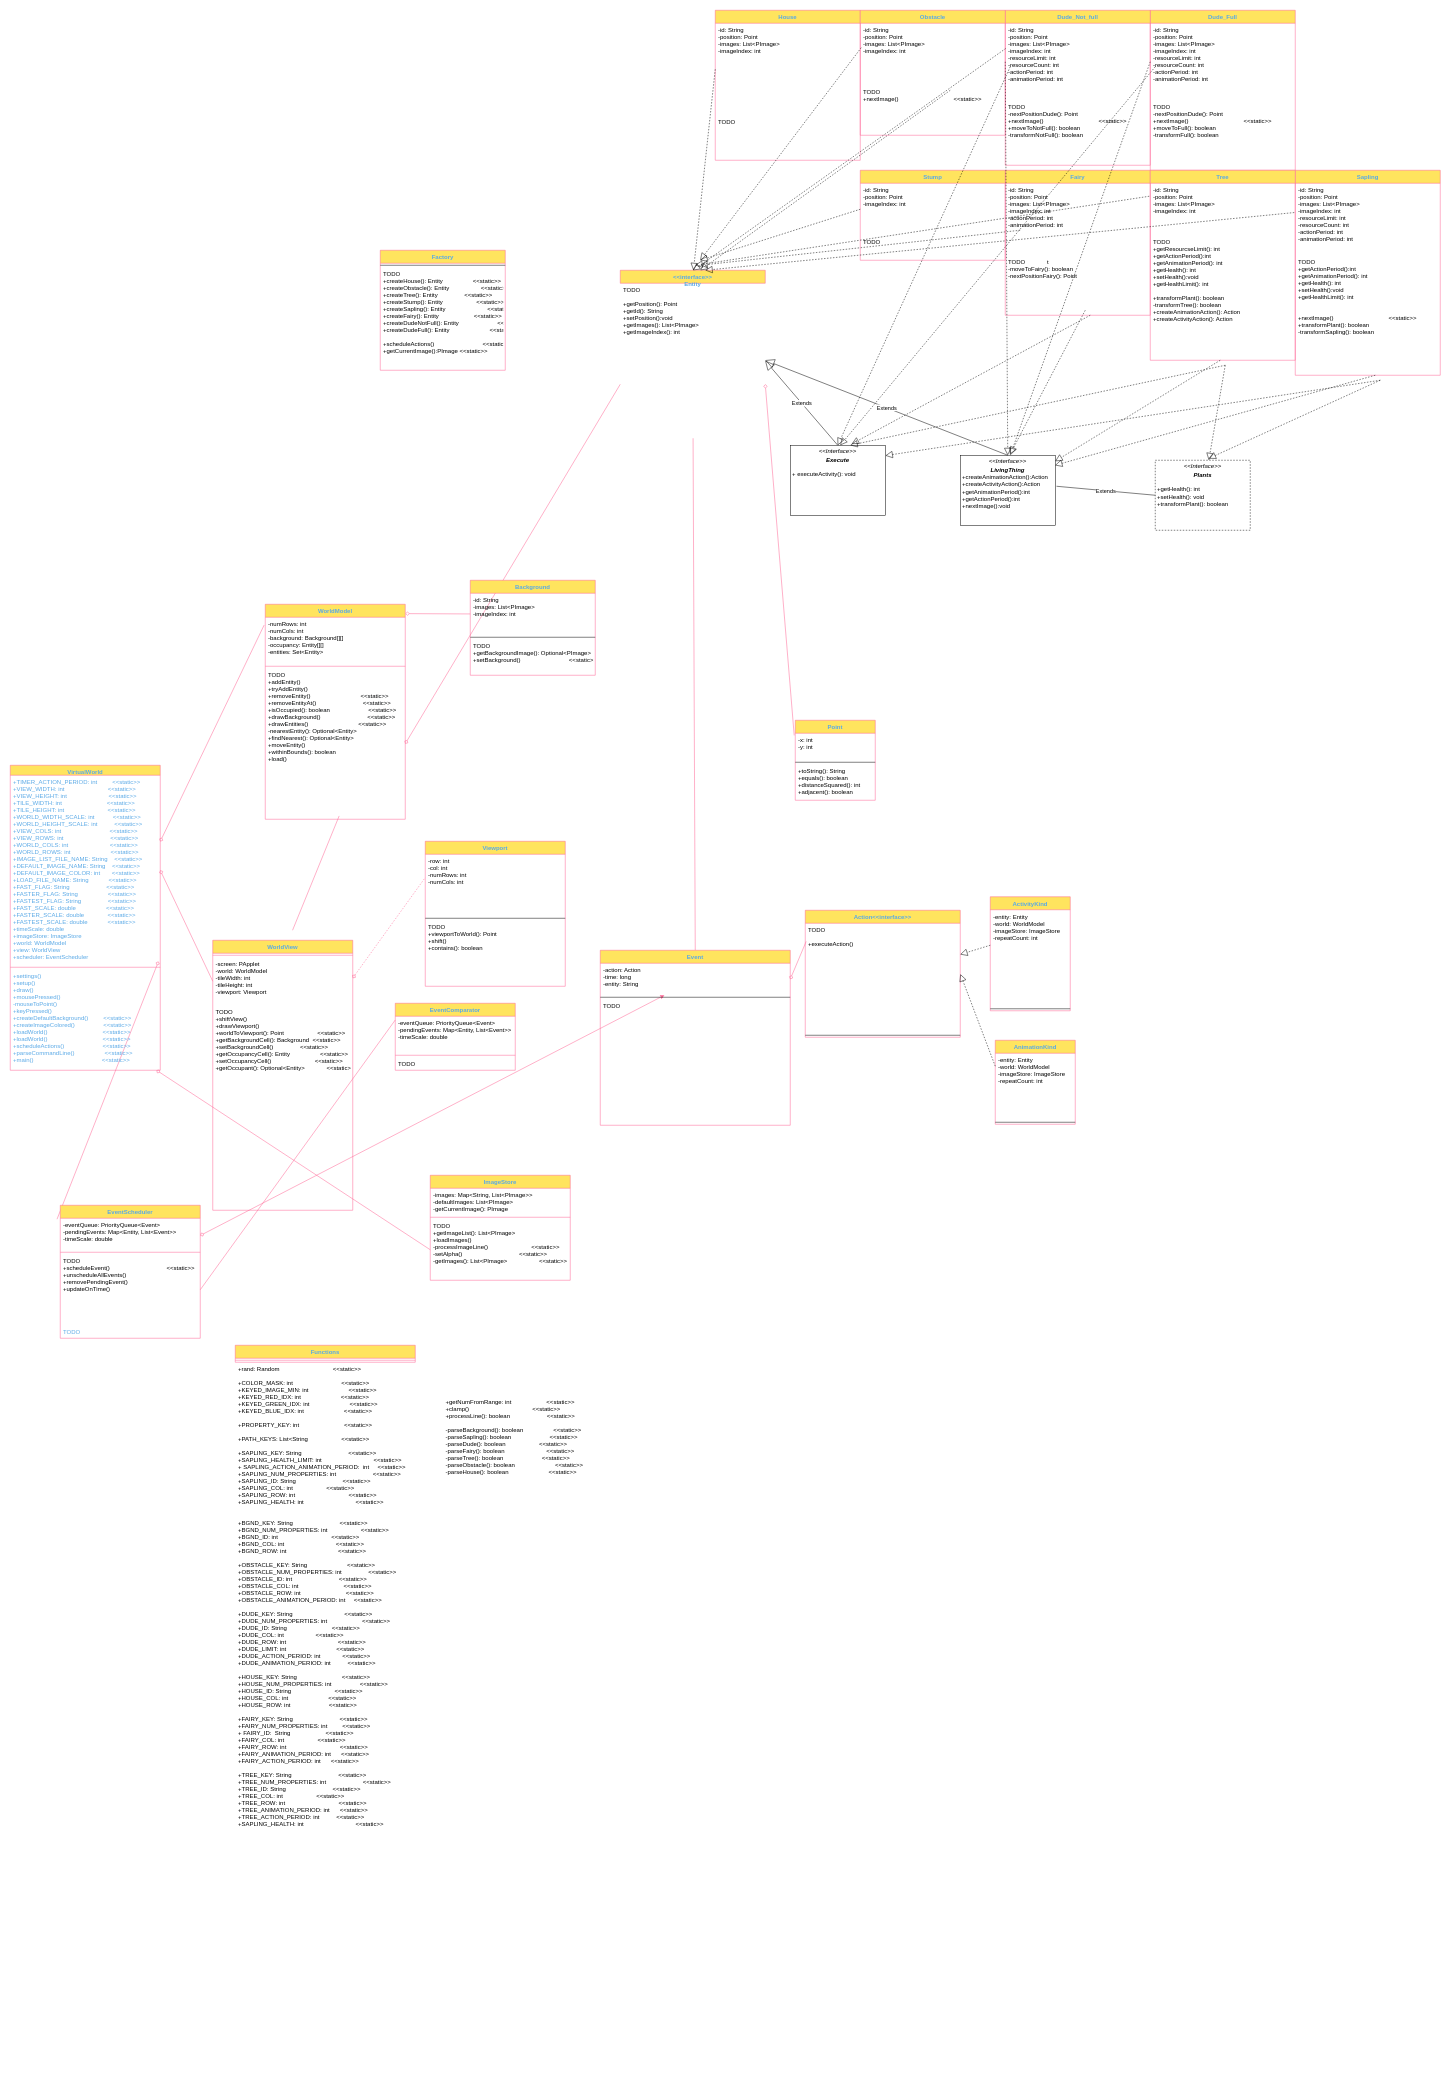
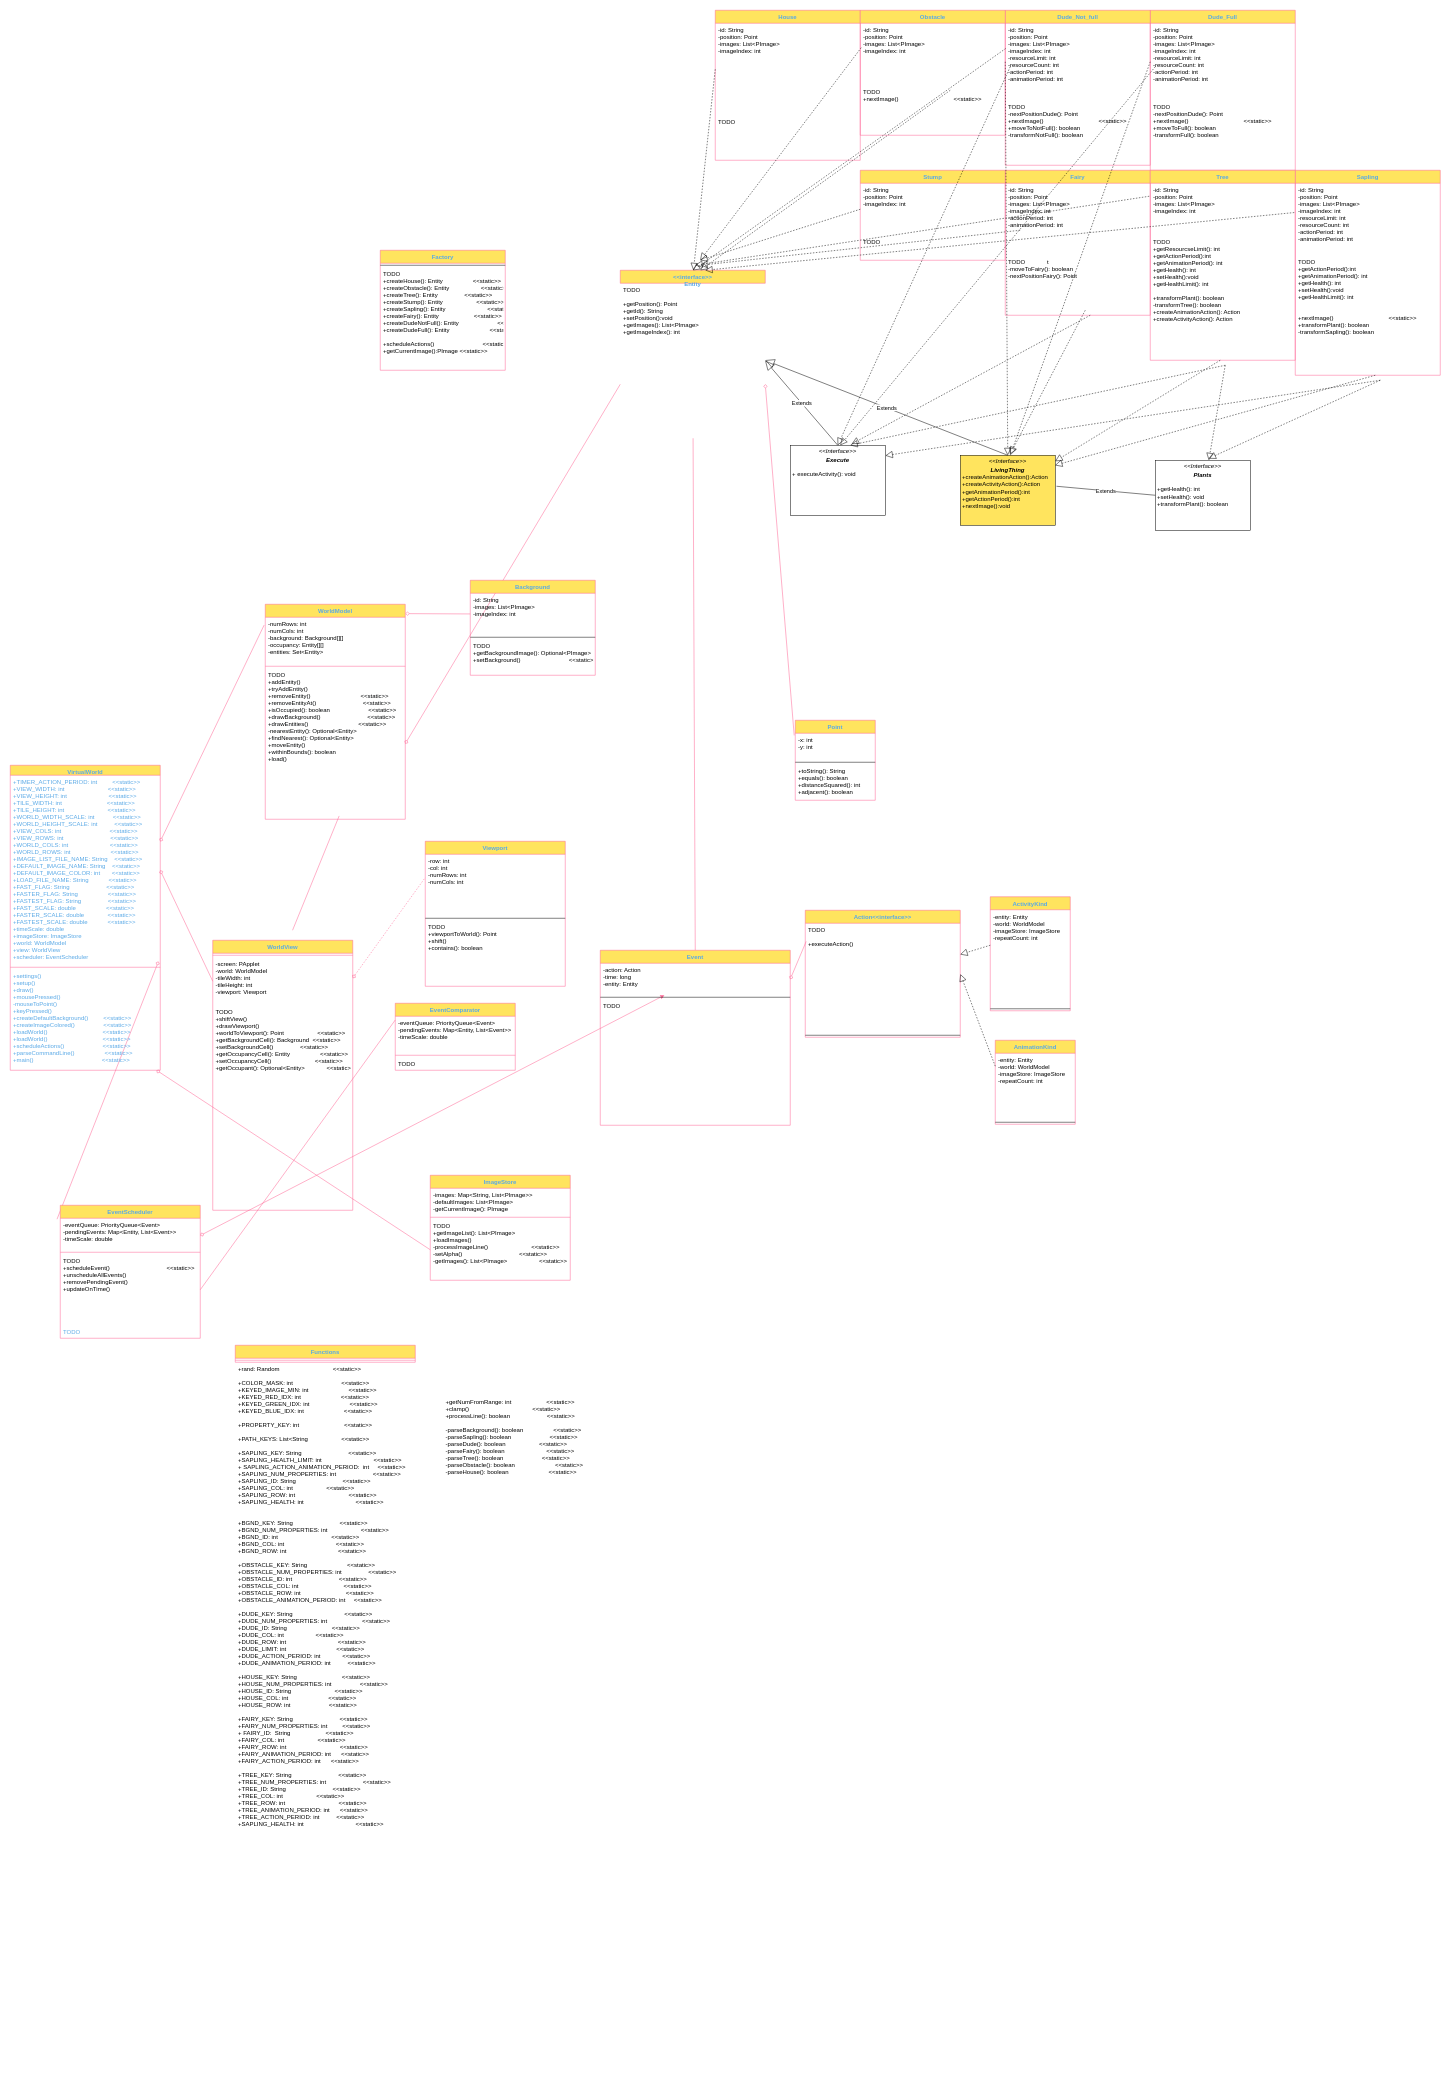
- <mxCell id="119" value="&lt;p style=&quot;margin: 0px ; margin-top: 4px ; text-align: center&quot;&gt;&lt;i&gt;&amp;lt;&amp;lt;Interface&amp;gt;&amp;gt;&lt;/i&gt;&lt;/p&gt;&lt;p style=&quot;margin: 0px ; margin-top: 4px ; text-align: center&quot;&gt;&lt;b&gt;&lt;i&gt;LivingThing&lt;/i&gt;&lt;/b&gt;&lt;/p&gt;&lt;p style=&quot;margin: 0px ; margin-left: 4px&quot;&gt;+createAnimationAction():Action&lt;/p&gt;&lt;p style=&quot;margin: 0px ; margin-left: 4px&quot;&gt;+createActivityAction():Action&lt;/p&gt;&lt;p style=&quot;margin: 0px ; margin-left: 4px&quot;&gt;+getAnimationPeriod():int&lt;/p&gt;&lt;p style=&quot;margin: 0px ; margin-left: 4px&quot;&gt;+getActionPeriod():int&lt;/p&gt;&lt;p style=&quot;margin: 0px ; margin-left: 4px&quot;&gt;+nextImage():void&lt;/p&gt;" style="verticalAlign=top;align=left;overflow=fill;fontSize=12;fontFamily=Helvetica;html=1;" vertex="1" parent="1"><mxGeometry x="1920" y="910" width="190" height="140" as="geometry" /></mxCell>
+ <mxCell id="119" value="&lt;p style=&quot;margin: 0px ; margin-top: 4px ; text-align: center&quot;&gt;&lt;i&gt;&amp;lt;&amp;lt;Interface&amp;gt;&amp;gt;&lt;/i&gt;&lt;/p&gt;&lt;p style=&quot;margin: 0px ; margin-top: 4px ; text-align: center&quot;&gt;&lt;b&gt;&lt;i&gt;LivingThing&lt;/i&gt;&lt;/b&gt;&lt;/p&gt;&lt;p style=&quot;margin: 0px ; margin-left: 4px&quot;&gt;+createAnimationAction():Action&lt;/p&gt;&lt;p style=&quot;margin: 0px ; margin-left: 4px&quot;&gt;+createActivityAction():Action&lt;/p&gt;&lt;p style=&quot;margin: 0px ; margin-left: 4px&quot;&gt;+getAnimationPeriod():int&lt;/p&gt;&lt;p style=&quot;margin: 0px ; margin-left: 4px&quot;&gt;+getActionPeriod():int&lt;/p&gt;&lt;p style=&quot;margin: 0px ; margin-left: 4px&quot;&gt;+nextImage():void&lt;/p&gt;" style="verticalAlign=top;align=left;overflow=fill;fontSize=12;fontFamily=Helvetica;html=1;fillColor=#ffe45e;" vertex="1" parent="1"><mxGeometry x="1920" y="910" width="190" height="140" as="geometry" /></mxCell>
- <mxCell id="120" value="&lt;p style=&quot;margin: 0px ; margin-top: 4px ; text-align: center&quot;&gt;&lt;i&gt;&amp;lt;&amp;lt;Interface&amp;gt;&amp;gt;&lt;/i&gt;&lt;/p&gt;&lt;p style=&quot;margin: 0px ; margin-top: 4px ; text-align: center&quot;&gt;&lt;i&gt;&lt;b&gt;Plants&lt;/b&gt;&lt;/i&gt;&lt;br&gt;&lt;/p&gt;&lt;p style=&quot;margin: 0px ; margin-left: 4px&quot;&gt;&lt;/p&gt;&lt;p style=&quot;margin: 0px ; margin-left: 4px&quot;&gt;&lt;br&gt;&lt;/p&gt;&lt;p style=&quot;margin: 0px ; margin-left: 4px&quot;&gt;+getHealth(): int&lt;/p&gt;&lt;p style=&quot;margin: 0px ; margin-left: 4px&quot;&gt;+setHealth(): void&lt;/p&gt;&lt;p style=&quot;margin: 0px ; margin-left: 4px&quot;&gt;+transformPlant(): boolean&lt;/p&gt;" style="verticalAlign=top;align=left;overflow=fill;fontSize=12;fontFamily=Helvetica;html=1;dashed=1;" vertex="1" parent="1"><mxGeometry x="2310" y="920" width="190" height="140" as="geometry" /></mxCell>
+ <mxCell id="120" value="&lt;p style=&quot;margin: 0px ; margin-top: 4px ; text-align: center&quot;&gt;&lt;i&gt;&amp;lt;&amp;lt;Interface&amp;gt;&amp;gt;&lt;/i&gt;&lt;/p&gt;&lt;p style=&quot;margin: 0px ; margin-top: 4px ; text-align: center&quot;&gt;&lt;i&gt;&lt;b&gt;Plants&lt;/b&gt;&lt;/i&gt;&lt;br&gt;&lt;/p&gt;&lt;p style=&quot;margin: 0px ; margin-left: 4px&quot;&gt;&lt;/p&gt;&lt;p style=&quot;margin: 0px ; margin-left: 4px&quot;&gt;&lt;br&gt;&lt;/p&gt;&lt;p style=&quot;margin: 0px ; margin-left: 4px&quot;&gt;+getHealth(): int&lt;/p&gt;&lt;p style=&quot;margin: 0px ; margin-left: 4px&quot;&gt;+setHealth(): void&lt;/p&gt;&lt;p style=&quot;margin: 0px ; margin-left: 4px&quot;&gt;+transformPlant(): boolean&lt;/p&gt;" style="verticalAlign=top;align=left;overflow=fill;fontSize=12;fontFamily=Helvetica;html=1;" vertex="1" parent="1"><mxGeometry x="2310" y="920" width="190" height="140" as="geometry" /></mxCell>
- <mxCell id="53" value="-action: Action&#10;-time: long&#10;-entity: String&#10;" style="text;strokeColor=none;fillColor=none;align=left;verticalAlign=top;spacingLeft=4;spacingRight=4;overflow=hidden;rotatable=0;points=[[0,0.5],[1,0.5]];portConstraint=eastwest;" parent="52" vertex="1"><mxGeometry y="26" width="380" height="64" as="geometry" /></mxCell>
+ <mxCell id="53" value="-action: Action&#10;-time: long&#10;-entity: Entity&#10;" style="text;strokeColor=none;fillColor=none;align=left;verticalAlign=top;spacingLeft=4;spacingRight=4;overflow=hidden;rotatable=0;points=[[0,0.5],[1,0.5]];portConstraint=eastwest;" parent="52" vertex="1"><mxGeometry y="26" width="380" height="64" as="geometry" /></mxCell>
